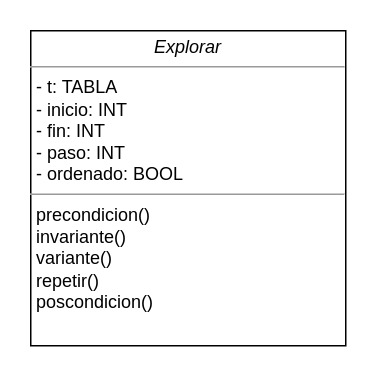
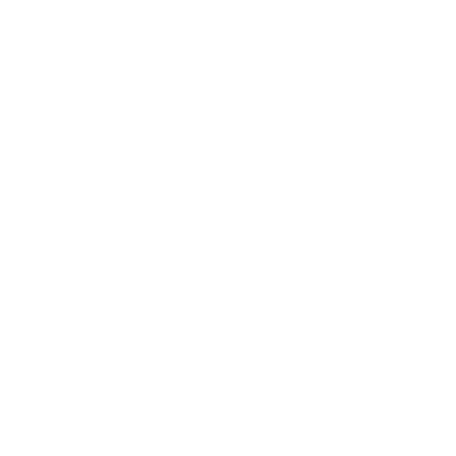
- <mxCell id="2" value="&lt;p style=&quot;margin:0px;margin-top:4px;text-align:center;&quot;&gt;&lt;i&gt;Explorar&lt;/i&gt;&lt;br&gt;&lt;/p&gt;&lt;hr size=&quot;1&quot;&gt;&lt;p style=&quot;margin:0px;margin-left:4px;&quot;&gt;- t: TABLA&lt;/p&gt;&lt;p style=&quot;margin:0px;margin-left:4px;&quot;&gt;- inicio: INT&lt;/p&gt;&lt;p style=&quot;margin:0px;margin-left:4px;&quot;&gt;- fin: INT&lt;/p&gt;&lt;p style=&quot;margin:0px;margin-left:4px;&quot;&gt;- paso: INT&lt;/p&gt;&lt;p style=&quot;margin:0px;margin-left:4px;&quot;&gt;- ordenado: BOOL&lt;/p&gt;&lt;hr size=&quot;1&quot;&gt;&lt;p style=&quot;margin:0px;margin-left:4px;&quot;&gt;precondicion()&lt;/p&gt;&lt;p style=&quot;margin:0px;margin-left:4px;&quot;&gt;invariante()&lt;/p&gt;&lt;p style=&quot;margin:0px;margin-left:4px;&quot;&gt;variante()&lt;/p&gt;&lt;p style=&quot;margin:0px;margin-left:4px;&quot;&gt;repetir()&lt;/p&gt;&lt;p style=&quot;margin:0px;margin-left:4px;&quot;&gt;poscondicion()&lt;/p&gt;" style="verticalAlign=top;align=left;overflow=fill;fontSize=12;fontFamily=Helvetica;html=1;" vertex="1" parent="1"><mxGeometry x="20" y="20" width="210" height="210" as="geometry" /></mxCell>
